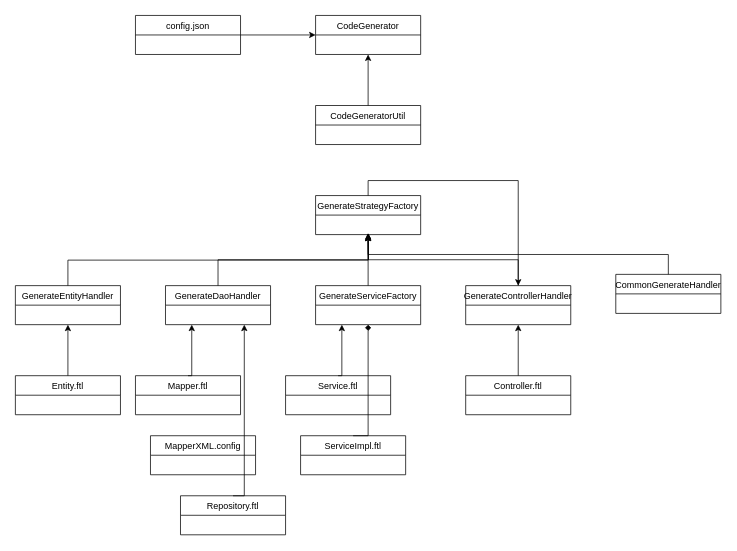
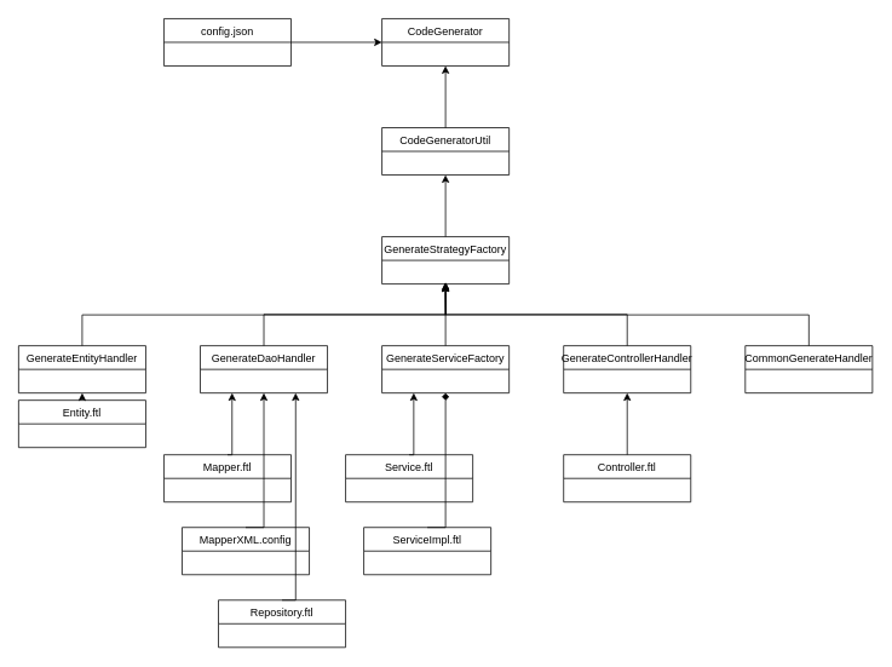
- <mxCell id="7" style="edgeStyle=orthogonalEdgeStyle;rounded=0;orthogonalLoop=1;jettySize=auto;html=1;exitX=0.5;exitY=0;exitDx=0;exitDy=0;" edge="1" parent="1" source="8" target="16"><mxGeometry relative="1" as="geometry" /></mxCell>
+ <mxCell id="7" style="edgeStyle=orthogonalEdgeStyle;rounded=0;orthogonalLoop=1;jettySize=auto;html=1;exitX=0.5;exitY=0;exitDx=0;exitDy=0;entryX=0.5;entryY=1;entryDx=0;entryDy=0;" edge="1" parent="1" source="8" target="6"><mxGeometry relative="1" as="geometry" /></mxCell>
- <mxCell id="18" value="CommonGenerateHandler" style="swimlane;fontStyle=0;childLayout=stackLayout;horizontal=1;startSize=26;fillColor=none;horizontalStack=0;resizeParent=1;resizeParentMax=0;resizeLast=0;collapsible=1;marginBottom=0;" vertex="1" parent="1"><mxGeometry x="820" y="365" width="140" height="52" as="geometry" /></mxCell>
+ <mxCell id="18" value="CommonGenerateHandler" style="swimlane;fontStyle=0;childLayout=stackLayout;horizontal=1;startSize=26;fillColor=none;horizontalStack=0;resizeParent=1;resizeParentMax=0;resizeLast=0;collapsible=1;marginBottom=0;" vertex="1" parent="1"><mxGeometry x="820" y="380" width="140" height="52" as="geometry" /></mxCell>
+ <mxCell id="27" style="edgeStyle=orthogonalEdgeStyle;rounded=0;orthogonalLoop=1;jettySize=auto;html=1;exitX=0.5;exitY=0;exitDx=0;exitDy=0;entryX=0.5;entryY=1;entryDx=0;entryDy=0;" edge="1" parent="1" source="28" target="12"><mxGeometry relative="1" as="geometry"><Array as="points"><mxPoint x="290" y="580" /></Array></mxGeometry></mxCell>
- <mxCell id="20" value="Entity.ftl" style="swimlane;fontStyle=0;childLayout=stackLayout;horizontal=1;startSize=26;fillColor=none;horizontalStack=0;resizeParent=1;resizeParentMax=0;resizeLast=0;collapsible=1;marginBottom=0;" vertex="1" parent="1"><mxGeometry x="20" y="500" width="140" height="52" as="geometry" /></mxCell>
+ <mxCell id="20" value="Entity.ftl" style="swimlane;fontStyle=0;childLayout=stackLayout;horizontal=1;startSize=26;fillColor=none;horizontalStack=0;resizeParent=1;resizeParentMax=0;resizeLast=0;collapsible=1;marginBottom=0;" vertex="1" parent="1"><mxGeometry x="20" y="440" width="140" height="52" as="geometry" /></mxCell>
